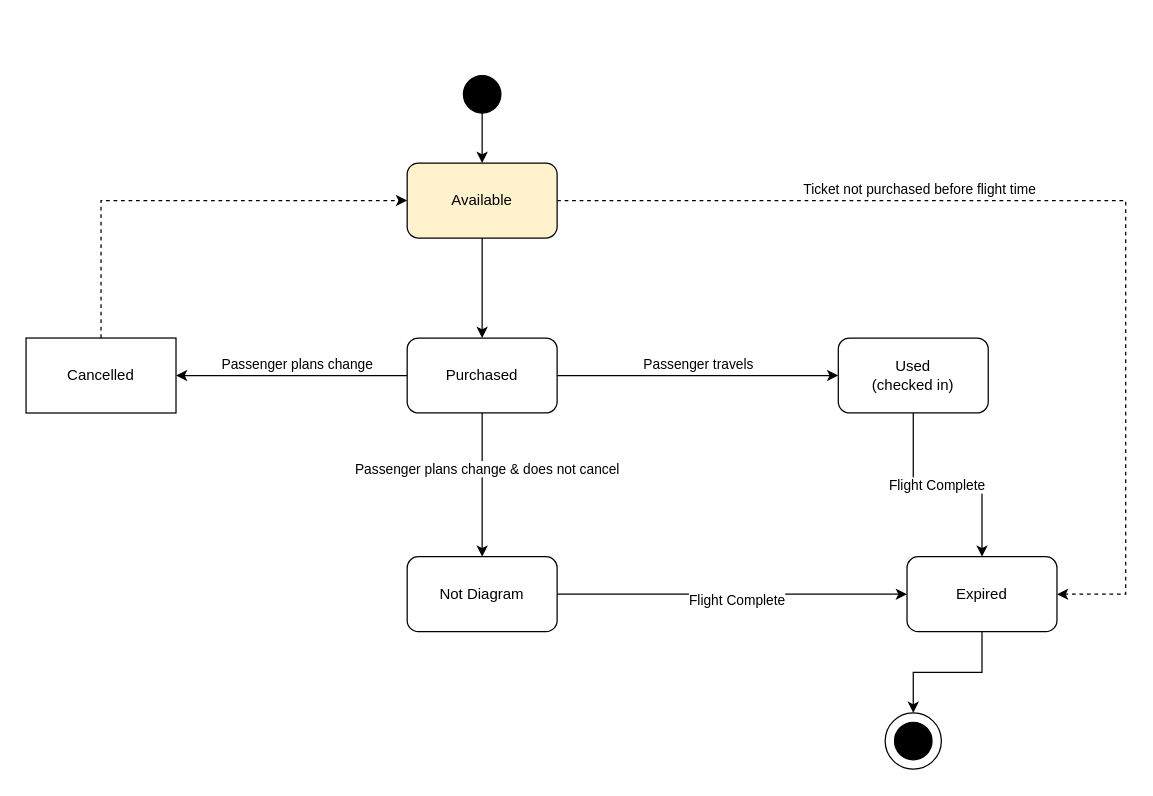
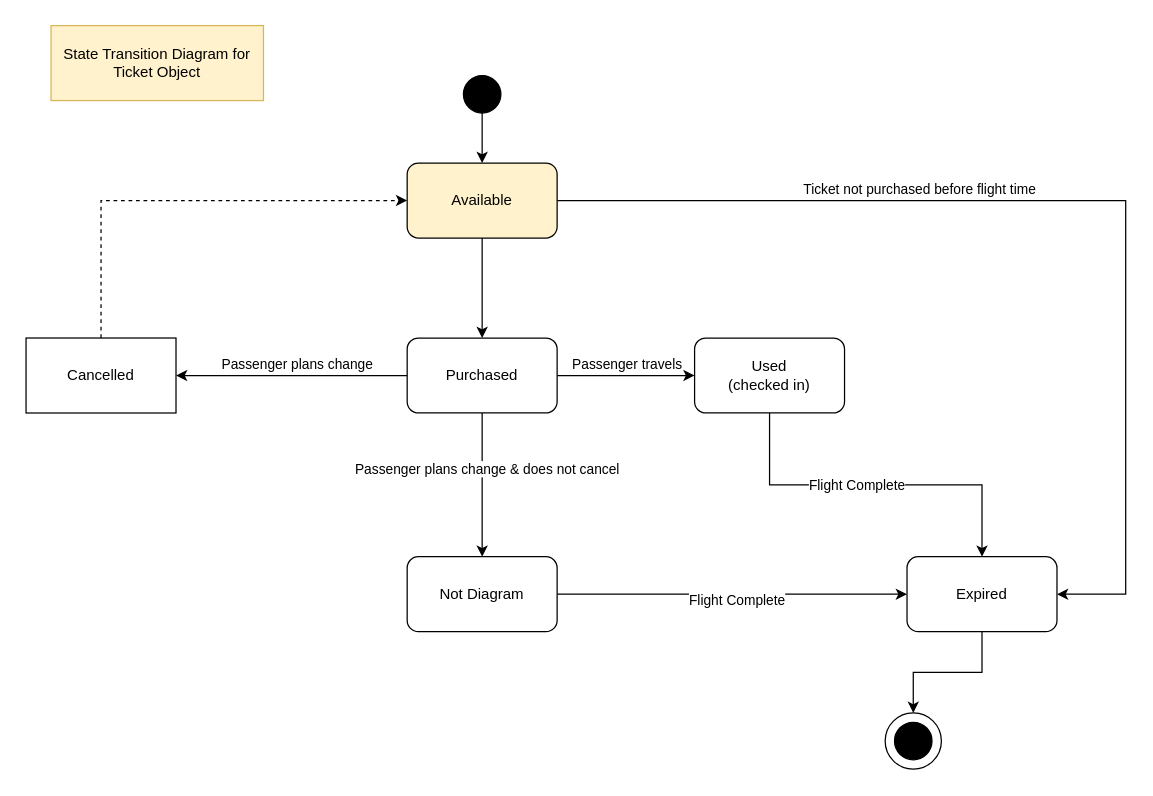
+ <mxCell id="30" value="State Transition Diagram for Ticket Object" style="text;html=1;strokeColor=#d6b656;fillColor=#fff2cc;align=center;verticalAlign=middle;whiteSpace=wrap;rounded=0;" vertex="1" parent="1"><mxGeometry x="40" y="20" width="170" height="60" as="geometry" /></mxCell>
- <mxCell id="10" style="edgeStyle=orthogonalEdgeStyle;rounded=0;orthogonalLoop=1;jettySize=auto;html=1;exitX=1;exitY=0.5;exitDx=0;exitDy=0;entryX=1;entryY=0.5;entryDx=0;entryDy=0;dashed=1;" edge="1" parent="1" source="12" target="26"><mxGeometry relative="1" as="geometry"><Array as="points"><mxPoint x="900" y="160" /><mxPoint x="900" y="475" /></Array></mxGeometry></mxCell>
+ <mxCell id="10" style="edgeStyle=orthogonalEdgeStyle;rounded=0;orthogonalLoop=1;jettySize=auto;html=1;exitX=1;exitY=0.5;exitDx=0;exitDy=0;entryX=1;entryY=0.5;entryDx=0;entryDy=0;" edge="1" parent="1" source="12" target="26"><mxGeometry relative="1" as="geometry"><Array as="points"><mxPoint x="900" y="160" /><mxPoint x="900" y="475" /></Array></mxGeometry></mxCell>
- <mxCell id="22" value="Used&lt;br&gt;(checked in)" style="rounded=1;whiteSpace=wrap;html=1;" vertex="1" parent="1"><mxGeometry x="670" y="270" width="120" height="60" as="geometry" /></mxCell>
+ <mxCell id="22" value="Used&lt;br&gt;(checked in)" style="rounded=1;whiteSpace=wrap;html=1;" vertex="1" parent="1"><mxGeometry x="555" y="270" width="120" height="60" as="geometry" /></mxCell>
